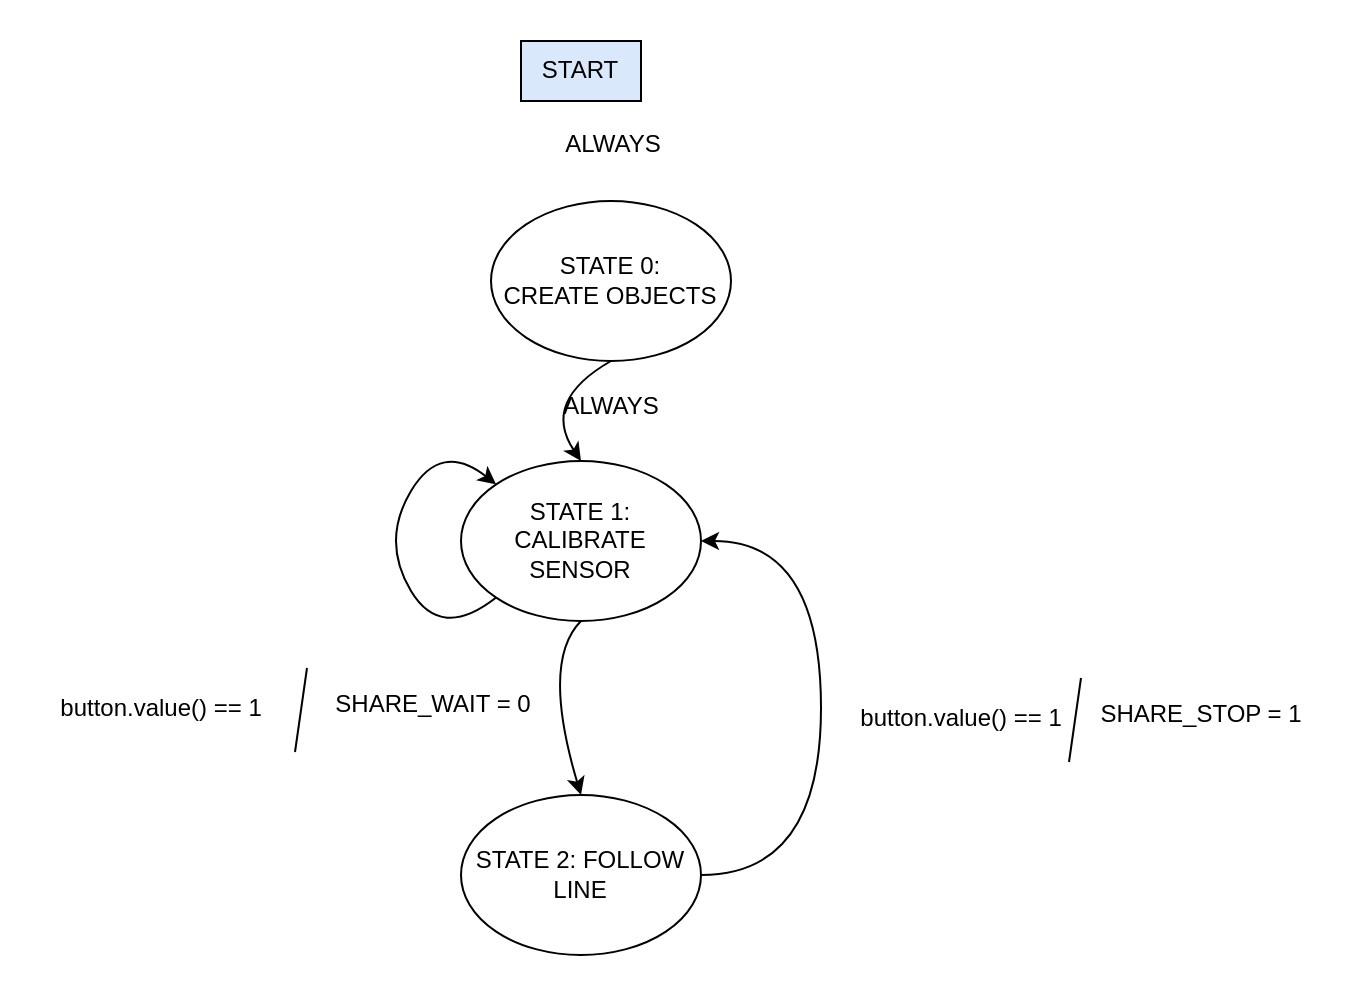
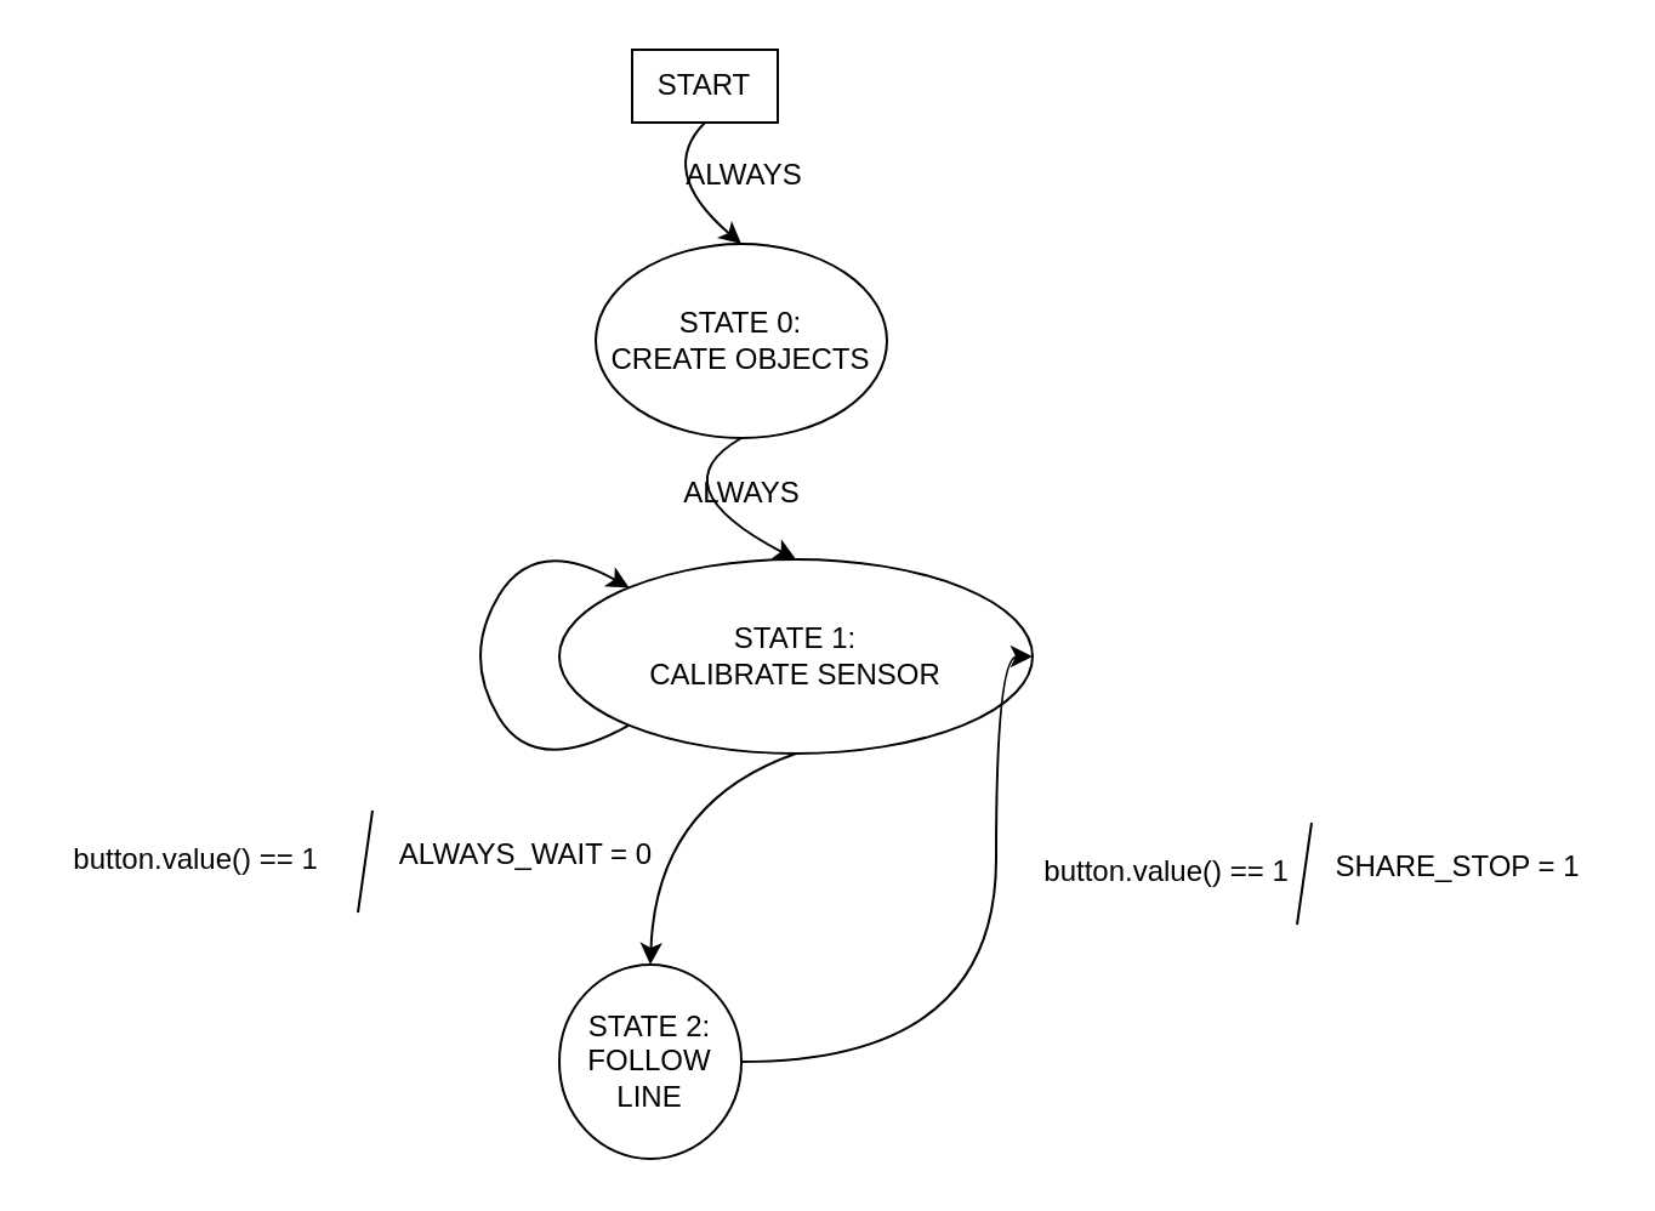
- <mxCell id="3" value="START" style="rounded=0;whiteSpace=wrap;html=1;fillColor=#dae8fc;" parent="1" vertex="1"><mxGeometry x="260" y="20" width="60" height="30" as="geometry" /></mxCell>
+ <mxCell id="3" value="START" style="rounded=0;whiteSpace=wrap;html=1;" parent="1" vertex="1"><mxGeometry x="260" y="20" width="60" height="30" as="geometry" /></mxCell>
+ <mxCell id="9" value="" style="curved=1;endArrow=classic;html=1;rounded=0;entryX=0.5;entryY=0;entryDx=0;entryDy=0;exitX=0.5;exitY=1;exitDx=0;exitDy=0;" parent="1" source="3" target="2" edge="1"><mxGeometry width="50" height="50" relative="1" as="geometry"><mxPoint x="220" y="120" as="sourcePoint" /><mxPoint x="270" y="70" as="targetPoint" /><Array as="points"><mxPoint x="270" y="70" /></Array></mxGeometry></mxCell>
- <mxCell id="4" value="&lt;div&gt;STATE 1:&lt;/div&gt;&lt;div&gt;CALIBRATE SENSOR&lt;/div&gt;" style="ellipse;whiteSpace=wrap;html=1;" parent="1" vertex="1"><mxGeometry x="230" y="230" width="120" height="80" as="geometry" /></mxCell>
+ <mxCell id="4" value="&lt;div&gt;STATE 1:&lt;/div&gt;&lt;div&gt;CALIBRATE SENSOR&lt;/div&gt;" style="ellipse;whiteSpace=wrap;html=1;" parent="1" vertex="1"><mxGeometry x="230" y="230" width="195" height="80" as="geometry" /></mxCell>
- <mxCell id="15" value="&lt;div&gt;SHARE_WAIT = 0&lt;/div&gt;&lt;div&gt;&lt;br&gt;&lt;/div&gt;" style="text;html=1;align=center;verticalAlign=middle;resizable=0;points=[];autosize=1;strokeColor=none;fillColor=none;" parent="1" vertex="1"><mxGeometry x="156" y="338.5" width="120" height="40" as="geometry" /></mxCell>
+ <mxCell id="15" value="&lt;div&gt;ALWAYS_WAIT = 0&lt;/div&gt;&lt;div&gt;&lt;br&gt;&lt;/div&gt;" style="text;html=1;align=center;verticalAlign=middle;resizable=0;points=[];autosize=1;strokeColor=none;fillColor=none;" parent="1" vertex="1"><mxGeometry x="156" y="338.5" width="120" height="40" as="geometry" /></mxCell>
- <mxCell id="6" value="STATE 2: FOLLOW LINE " style="ellipse;whiteSpace=wrap;html=1;" parent="1" vertex="1"><mxGeometry x="230" y="397" width="120" height="80" as="geometry" /></mxCell>
+ <mxCell id="6" value="STATE 2: FOLLOW LINE " style="ellipse;whiteSpace=wrap;html=1;" parent="1" vertex="1"><mxGeometry x="230" y="397" width="75" height="80" as="geometry" /></mxCell>
